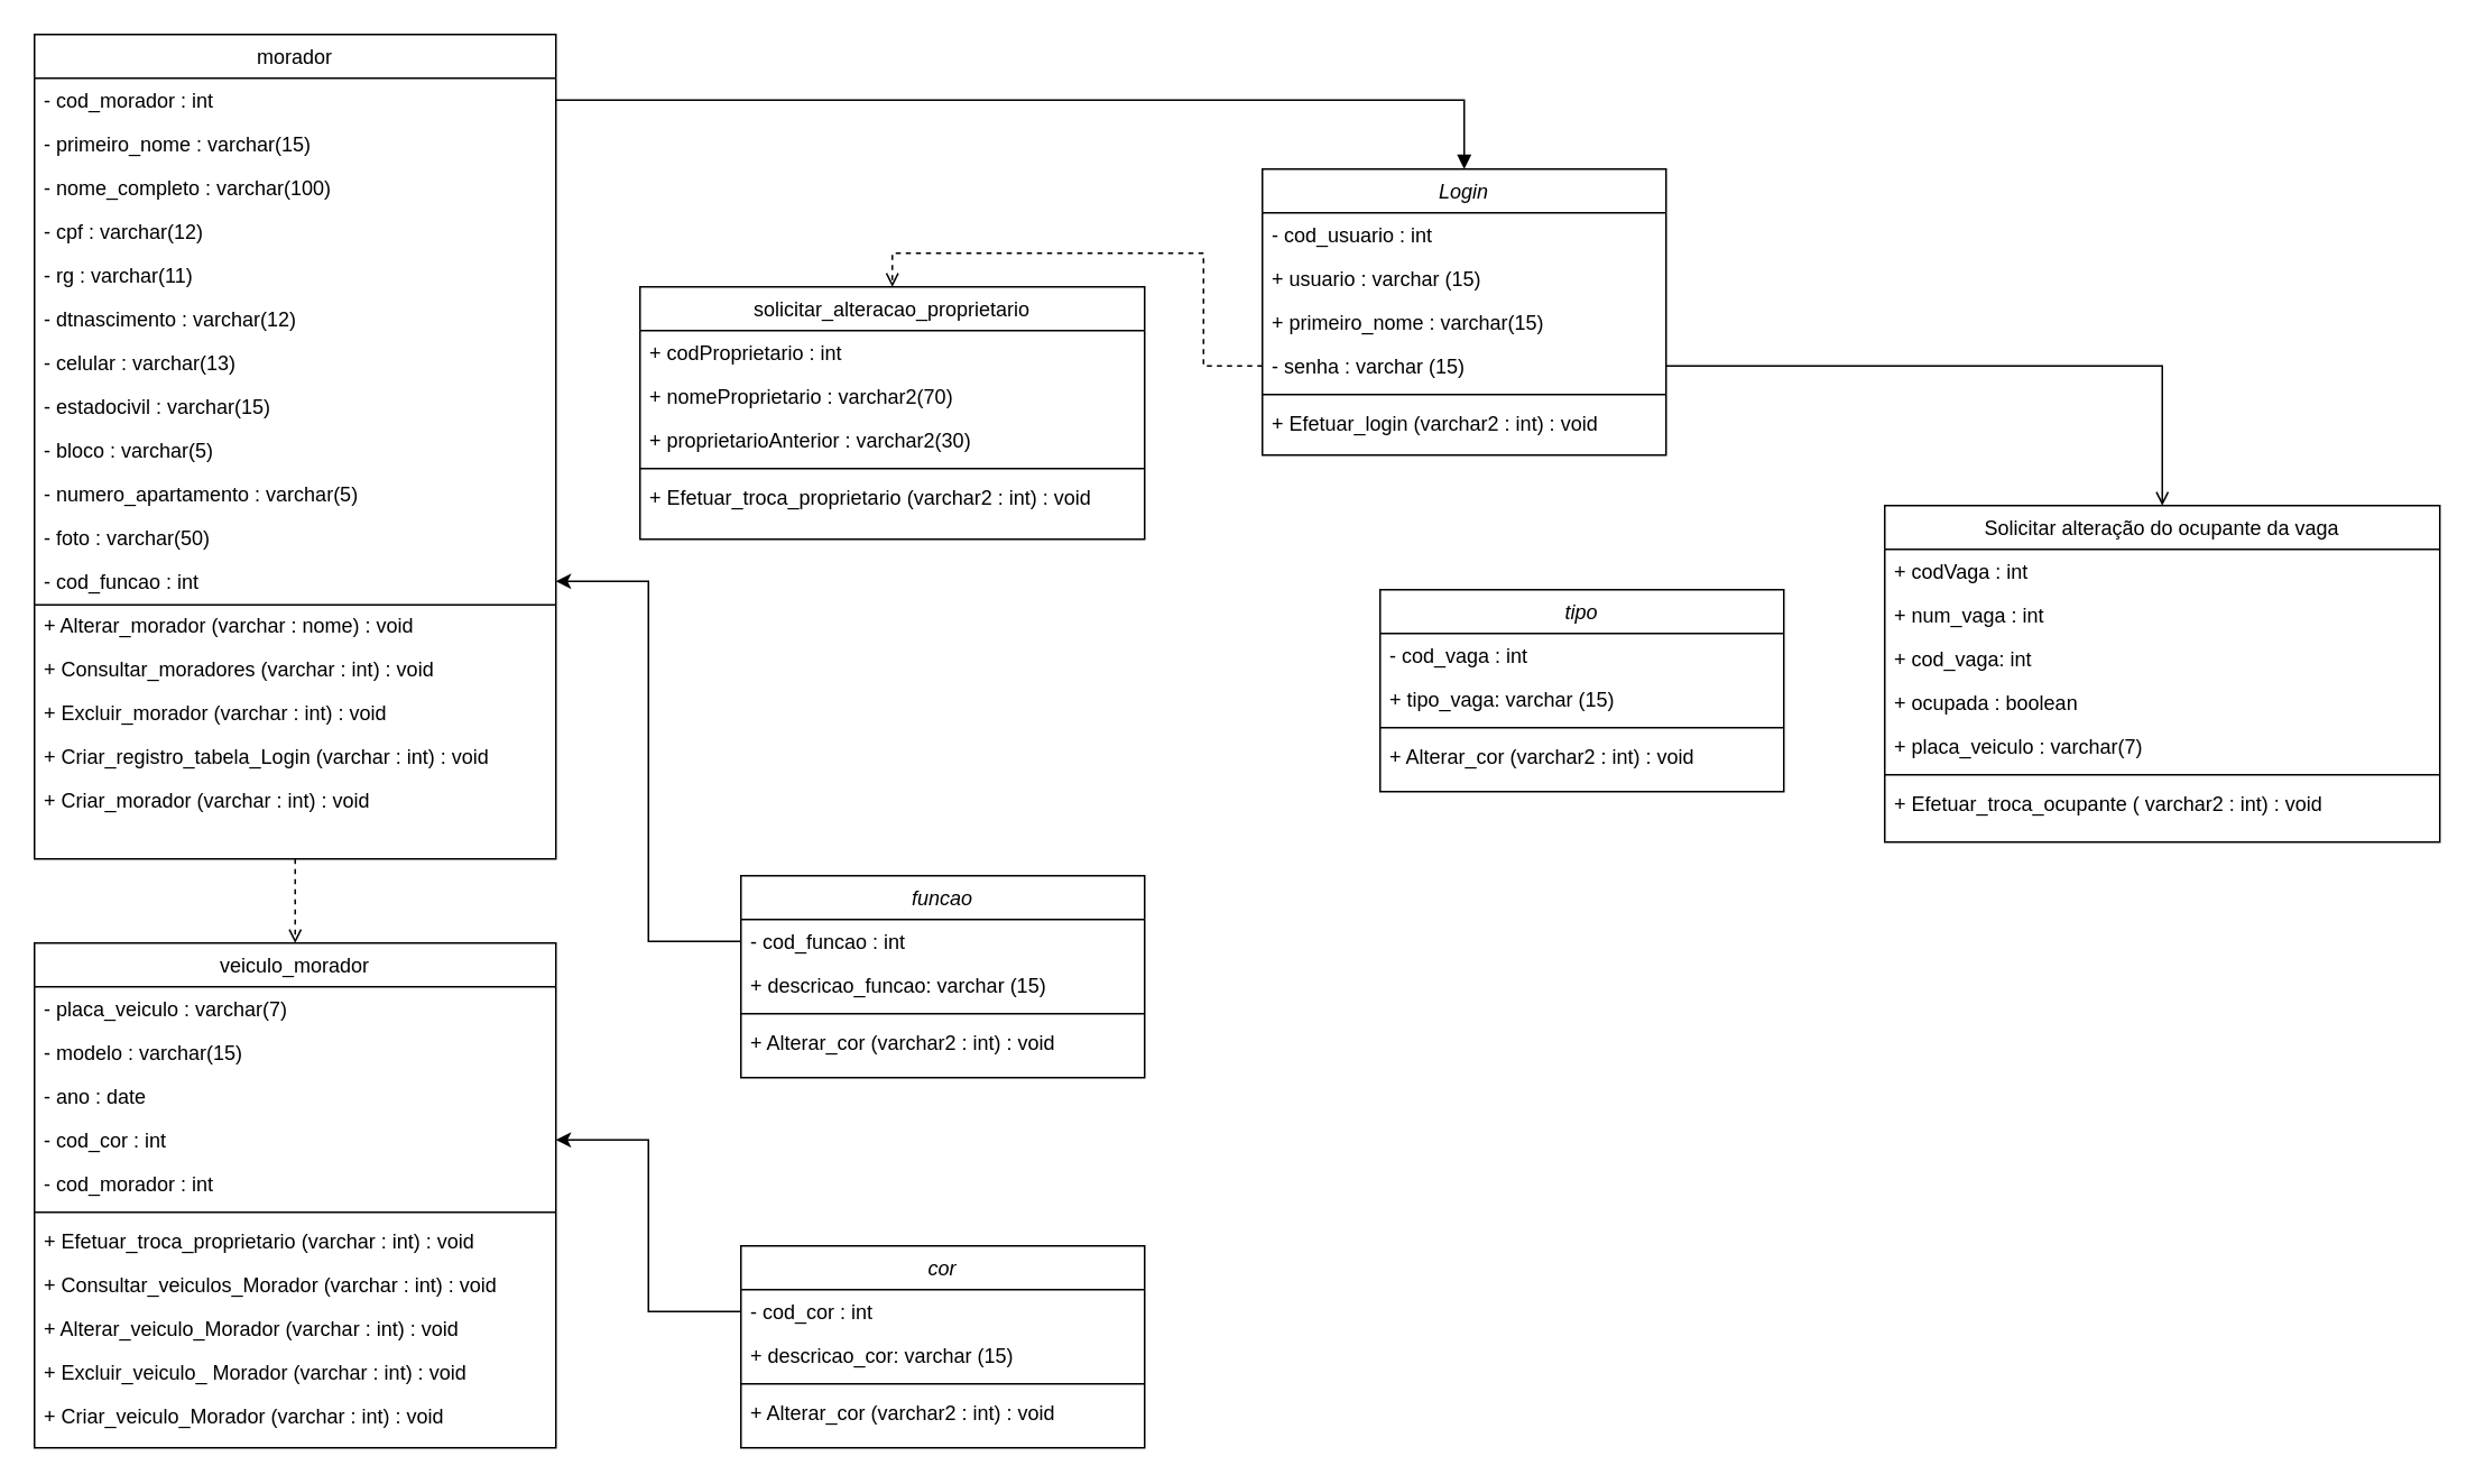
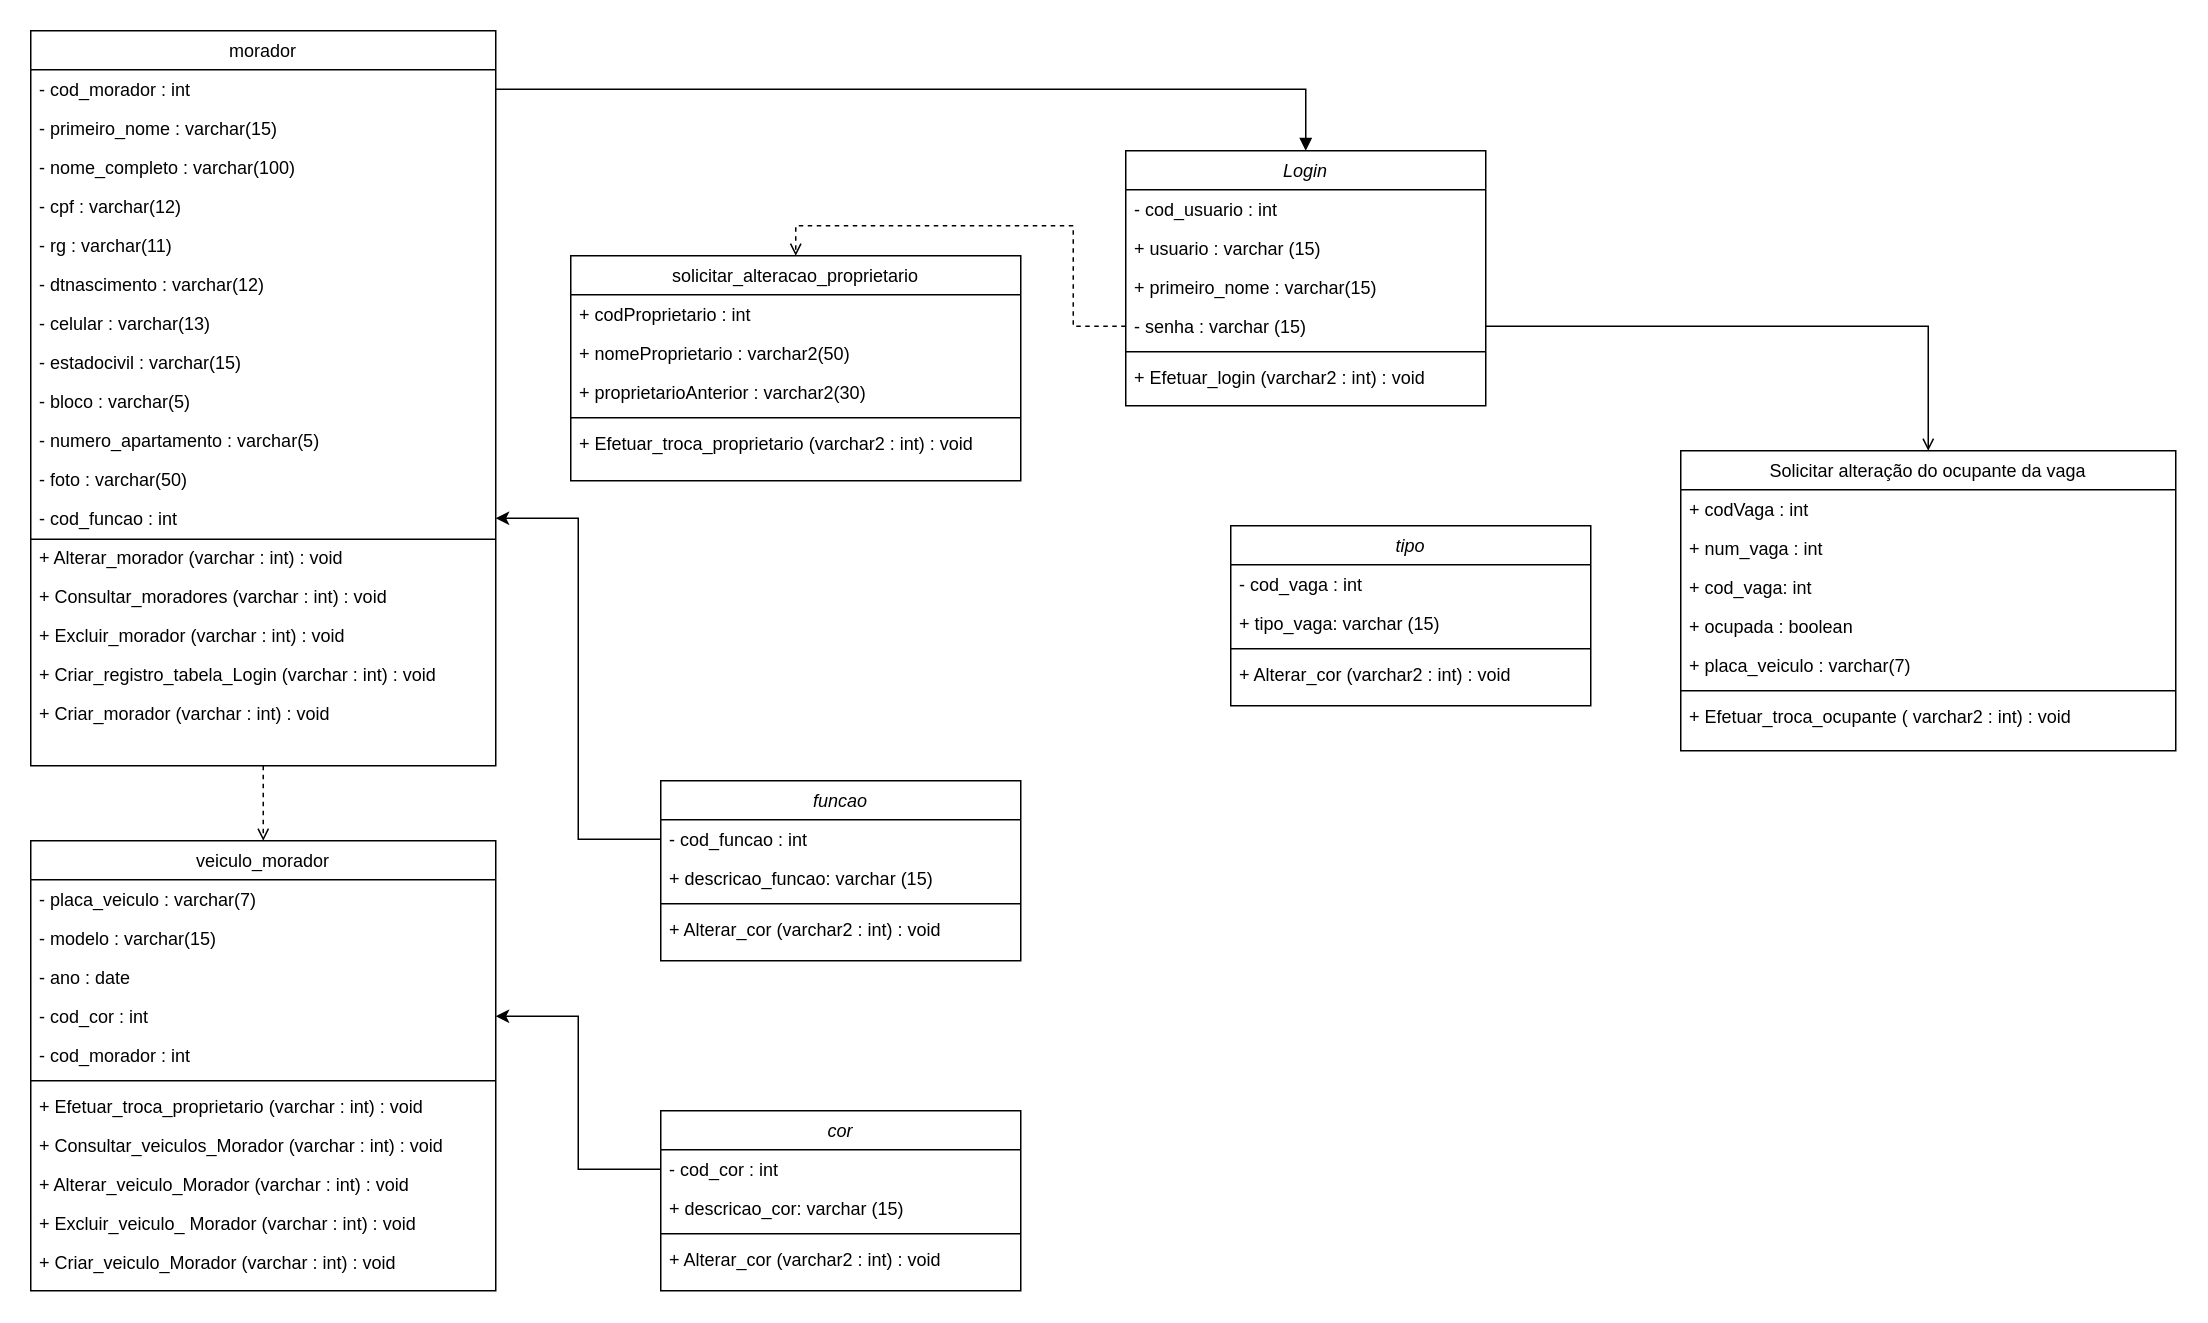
- <mxCell id="11" value="+ nomeProprietario : varchar2(70)" style="text;align=left;verticalAlign=top;spacingLeft=4;spacingRight=4;overflow=hidden;rotatable=0;points=[[0,0.5],[1,0.5]];portConstraint=eastwest;rounded=0;shadow=0;html=0;" parent="9" vertex="1"><mxGeometry y="52" width="300" height="26" as="geometry" /></mxCell>
+ <mxCell id="11" value="+ nomeProprietario : varchar2(50)" style="text;align=left;verticalAlign=top;spacingLeft=4;spacingRight=4;overflow=hidden;rotatable=0;points=[[0,0.5],[1,0.5]];portConstraint=eastwest;rounded=0;shadow=0;html=0;" parent="9" vertex="1"><mxGeometry y="52" width="300" height="26" as="geometry" /></mxCell>
- <mxCell id="30" value="+ Alterar_morador (varchar : nome) : void" style="text;align=left;verticalAlign=top;spacingLeft=4;spacingRight=4;overflow=hidden;rotatable=0;points=[[0,0.5],[1,0.5]];portConstraint=eastwest;fontStyle=0" parent="16" vertex="1"><mxGeometry y="338" width="310" height="26" as="geometry" /></mxCell>
+ <mxCell id="30" value="+ Alterar_morador (varchar : int) : void" style="text;align=left;verticalAlign=top;spacingLeft=4;spacingRight=4;overflow=hidden;rotatable=0;points=[[0,0.5],[1,0.5]];portConstraint=eastwest;fontStyle=0" parent="16" vertex="1"><mxGeometry y="338" width="310" height="26" as="geometry" /></mxCell>
